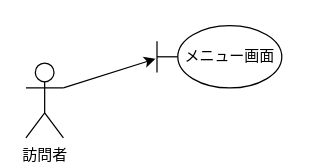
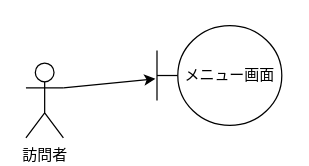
- <mxCell id="3" value="メニュー画面" style="shape=umlBoundary;whiteSpace=wrap;html=1;" vertex="1" parent="1"><mxGeometry x="125" y="20" width="100" height="50" as="geometry" /></mxCell>
+ <mxCell id="3" value="メニュー画面" style="shape=umlBoundary;whiteSpace=wrap;html=1;" vertex="1" parent="1"><mxGeometry x="125" y="20" width="100" height="80" as="geometry" /></mxCell>
